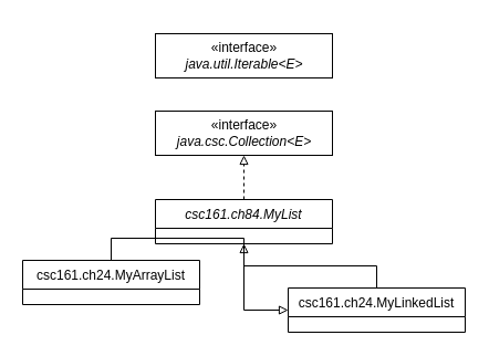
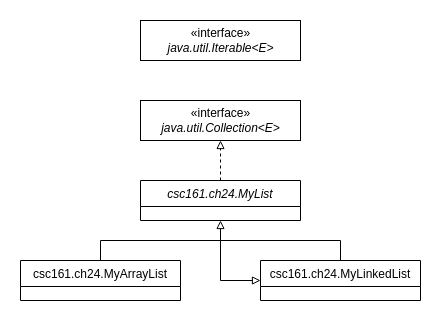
- <mxCell id="9" value="«interface»&lt;br&gt;&lt;i&gt;java.util.Iterable&amp;lt;E&amp;gt;&lt;/i&gt;" style="html=1;" vertex="1" parent="1"><mxGeometry x="140" y="30" width="160" height="40" as="geometry" /></mxCell>
+ <mxCell id="9" value="«interface»&lt;br&gt;&lt;i&gt;java.util.Iterable&amp;lt;E&amp;gt;&lt;/i&gt;" style="html=1;" vertex="1" parent="1"><mxGeometry x="140" y="20" width="160" height="40" as="geometry" /></mxCell>
- <mxCell id="8" value="«interface»&lt;br&gt;&lt;i&gt;java.csc.Collection&amp;lt;E&amp;gt;&lt;/i&gt;" style="html=1;" vertex="1" parent="1"><mxGeometry x="140" y="100" width="160" height="40" as="geometry" /></mxCell>
+ <mxCell id="8" value="«interface»&lt;br&gt;&lt;i&gt;java.util.Collection&amp;lt;E&amp;gt;&lt;/i&gt;" style="html=1;" vertex="1" parent="1"><mxGeometry x="140" y="100" width="160" height="40" as="geometry" /></mxCell>
- <mxCell id="7" value="csc161.ch84.MyList" style="swimlane;fontStyle=2;childLayout=stackLayout;horizontal=1;startSize=26;fillColor=none;horizontalStack=0;resizeParent=1;resizeParentMax=0;resizeLast=0;collapsible=1;marginBottom=0;" vertex="1" parent="1"><mxGeometry x="140" y="180" width="160" height="40" as="geometry" /></mxCell>
+ <mxCell id="7" value="csc161.ch24.MyList" style="swimlane;fontStyle=2;childLayout=stackLayout;horizontal=1;startSize=26;fillColor=none;horizontalStack=0;resizeParent=1;resizeParentMax=0;resizeLast=0;collapsible=1;marginBottom=0;" vertex="1" parent="1"><mxGeometry x="140" y="180" width="160" height="40" as="geometry" /></mxCell>
- <mxCell id="3" value="csc161.ch24.MyArrayList" style="swimlane;fontStyle=0;childLayout=stackLayout;horizontal=1;startSize=26;fillColor=none;horizontalStack=0;resizeParent=1;resizeParentMax=0;resizeLast=0;collapsible=1;marginBottom=0;" vertex="1" parent="1"><mxGeometry x="20" y="235" width="160" height="40" as="geometry" /></mxCell>
+ <mxCell id="3" value="csc161.ch24.MyArrayList" style="swimlane;fontStyle=0;childLayout=stackLayout;horizontal=1;startSize=26;fillColor=none;horizontalStack=0;resizeParent=1;resizeParentMax=0;resizeLast=0;collapsible=1;marginBottom=0;" vertex="1" parent="1"><mxGeometry x="20" y="260" width="160" height="40" as="geometry" /></mxCell>
